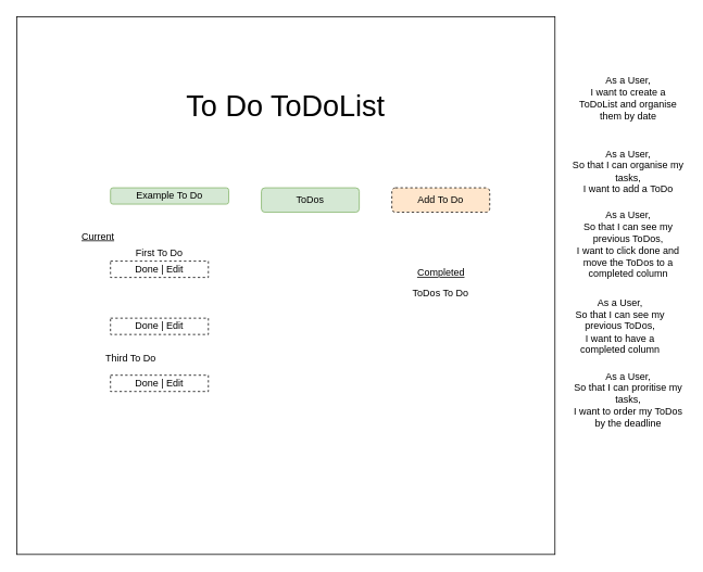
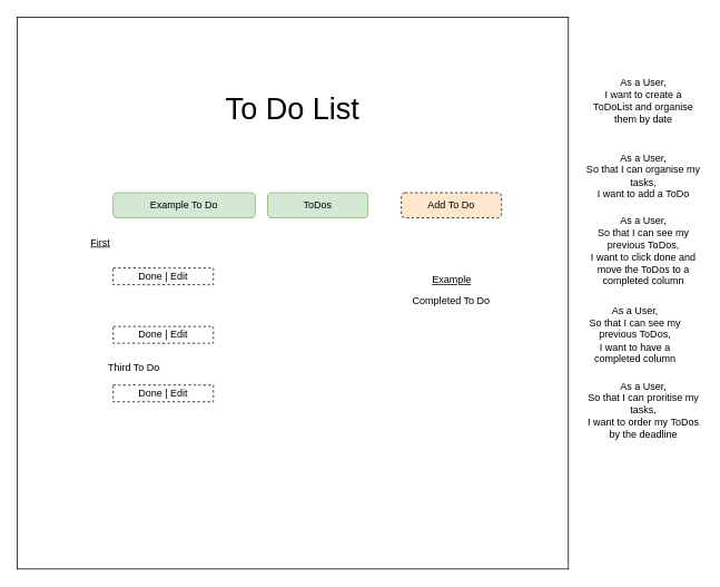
- <mxCell id="3" value="&lt;font style=&quot;font-size: 36px&quot;&gt;To Do ToDoList&lt;/font&gt;" style="text;html=1;strokeColor=none;fillColor=none;align=center;verticalAlign=middle;whiteSpace=wrap;rounded=0;" vertex="1" parent="1"><mxGeometry x="125" y="70" width="450" height="120" as="geometry" /></mxCell>
+ <mxCell id="3" value="&lt;font style=&quot;font-size: 36px&quot;&gt;To Do List&lt;/font&gt;" style="text;html=1;strokeColor=none;fillColor=none;align=center;verticalAlign=middle;whiteSpace=wrap;rounded=0;" vertex="1" parent="1"><mxGeometry x="125" y="70" width="450" height="120" as="geometry" /></mxCell>
- <mxCell id="4" value="Example To Do" style="rounded=1;whiteSpace=wrap;html=1;fillColor=#d5e8d4;strokeColor=#82b366;" vertex="1" parent="1"><mxGeometry x="135" y="230" width="145" height="20" as="geometry" /></mxCell>
+ <mxCell id="4" value="Example To Do" style="rounded=1;whiteSpace=wrap;html=1;fillColor=#d5e8d4;strokeColor=#82b366;" vertex="1" parent="1"><mxGeometry x="135" y="230" width="170" height="30" as="geometry" /></mxCell>
- <mxCell id="18" value="&lt;u&gt;Current&lt;/u&gt;" style="text;html=1;strokeColor=none;fillColor=none;align=center;verticalAlign=middle;whiteSpace=wrap;rounded=0;dashed=1;" vertex="1" parent="1"><mxGeometry x="100" y="280" width="40" height="20" as="geometry" /></mxCell>
+ <mxCell id="18" value="&lt;u&gt;First&lt;/u&gt;" style="text;html=1;strokeColor=none;fillColor=none;align=center;verticalAlign=middle;whiteSpace=wrap;rounded=0;dashed=1;" vertex="1" parent="1"><mxGeometry x="100" y="280" width="40" height="20" as="geometry" /></mxCell>
- <mxCell id="5" value="First To Do" style="text;html=1;strokeColor=none;fillColor=none;align=center;verticalAlign=middle;whiteSpace=wrap;rounded=0;" vertex="1" parent="1"><mxGeometry x="100" y="300" width="190" height="20" as="geometry" /></mxCell>
- <mxCell id="16" value="&lt;u&gt;Completed&lt;/u&gt;" style="text;html=1;strokeColor=none;fillColor=none;align=center;verticalAlign=middle;whiteSpace=wrap;rounded=0;dashed=1;" vertex="1" parent="1"><mxGeometry x="464.5" y="300" width="151" height="70" as="geometry" /></mxCell>
+ <mxCell id="16" value="&lt;u&gt;Example&lt;/u&gt;" style="text;html=1;strokeColor=none;fillColor=none;align=center;verticalAlign=middle;whiteSpace=wrap;rounded=0;dashed=1;" vertex="1" parent="1"><mxGeometry x="464.5" y="300" width="151" height="70" as="geometry" /></mxCell>
- <mxCell id="17" value="ToDos To Do" style="text;html=1;strokeColor=none;fillColor=none;align=center;verticalAlign=middle;whiteSpace=wrap;rounded=0;" vertex="1" parent="1"><mxGeometry x="445" y="350" width="190" height="20" as="geometry" /></mxCell>
+ <mxCell id="17" value="Completed To Do" style="text;html=1;strokeColor=none;fillColor=none;align=center;verticalAlign=middle;whiteSpace=wrap;rounded=0;" vertex="1" parent="1"><mxGeometry x="445" y="350" width="190" height="20" as="geometry" /></mxCell>
